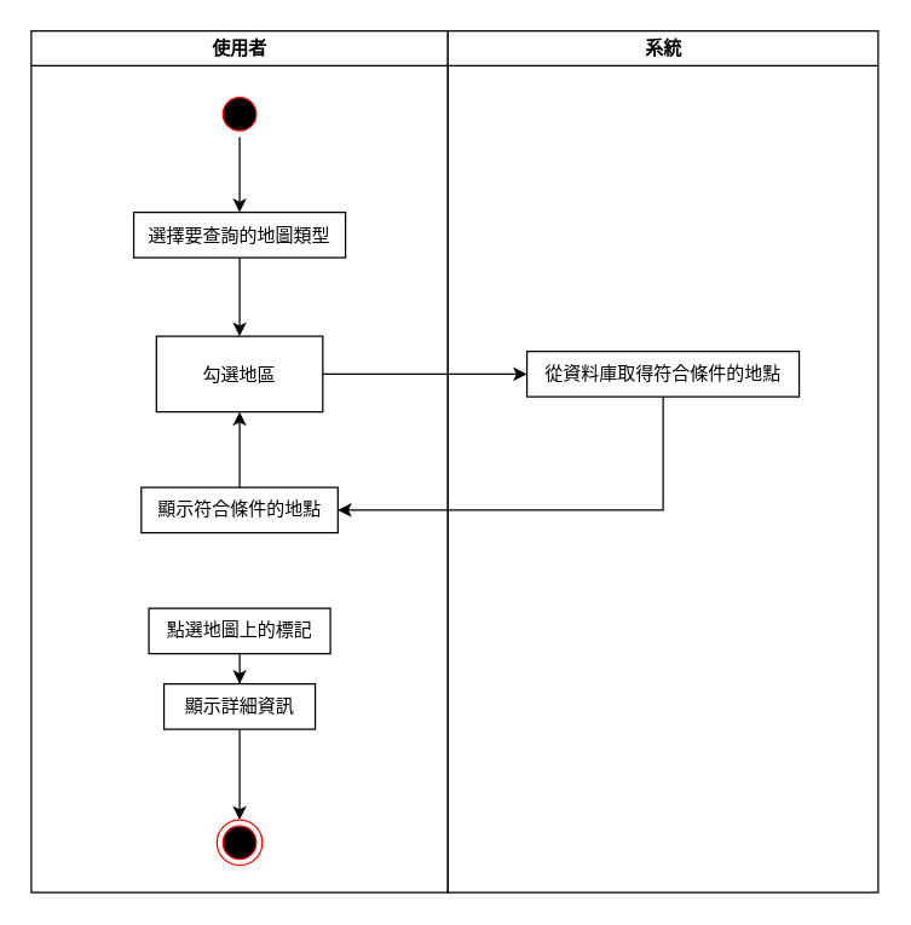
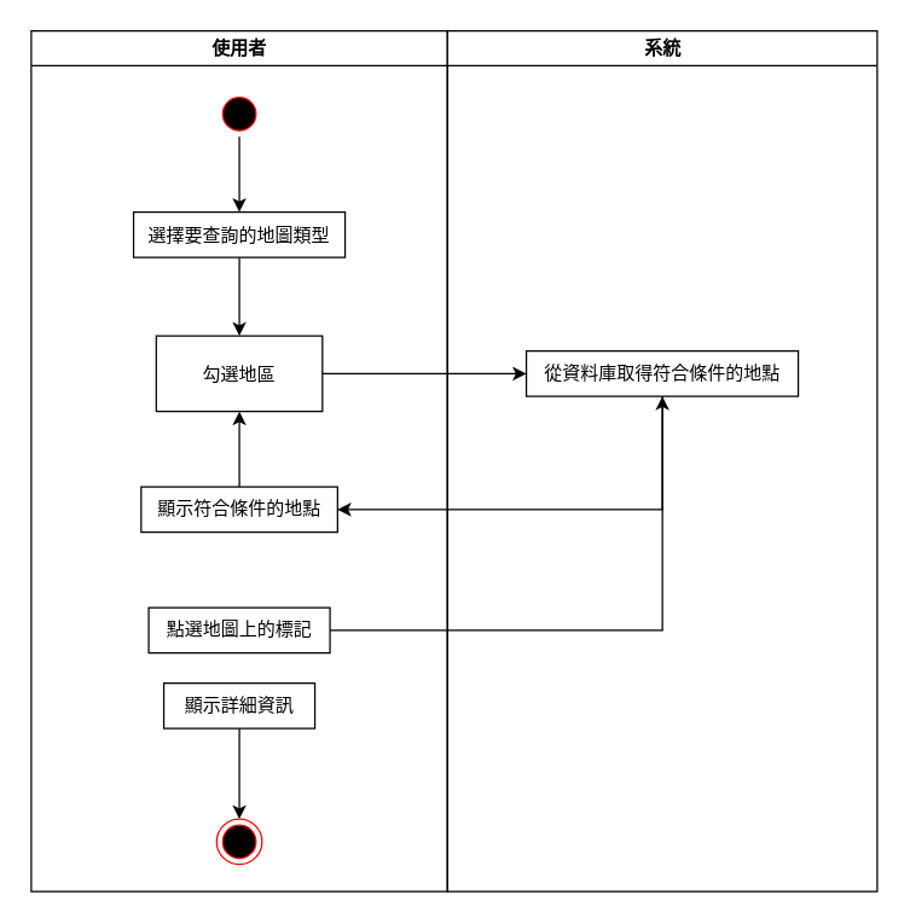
- <mxCell id="10" value="" style="edgeStyle=orthogonalEdgeStyle;rounded=0;orthogonalLoop=1;jettySize=auto;html=1;" edge="1" parent="2" source="11" target="13"><mxGeometry relative="1" as="geometry" /></mxCell>
+ <mxCell id="10" value="" style="edgeStyle=orthogonalEdgeStyle;rounded=0;orthogonalLoop=1;jettySize=auto;html=1;" edge="1" parent="2" source="11" target="16"><mxGeometry relative="1" as="geometry" /></mxCell>
